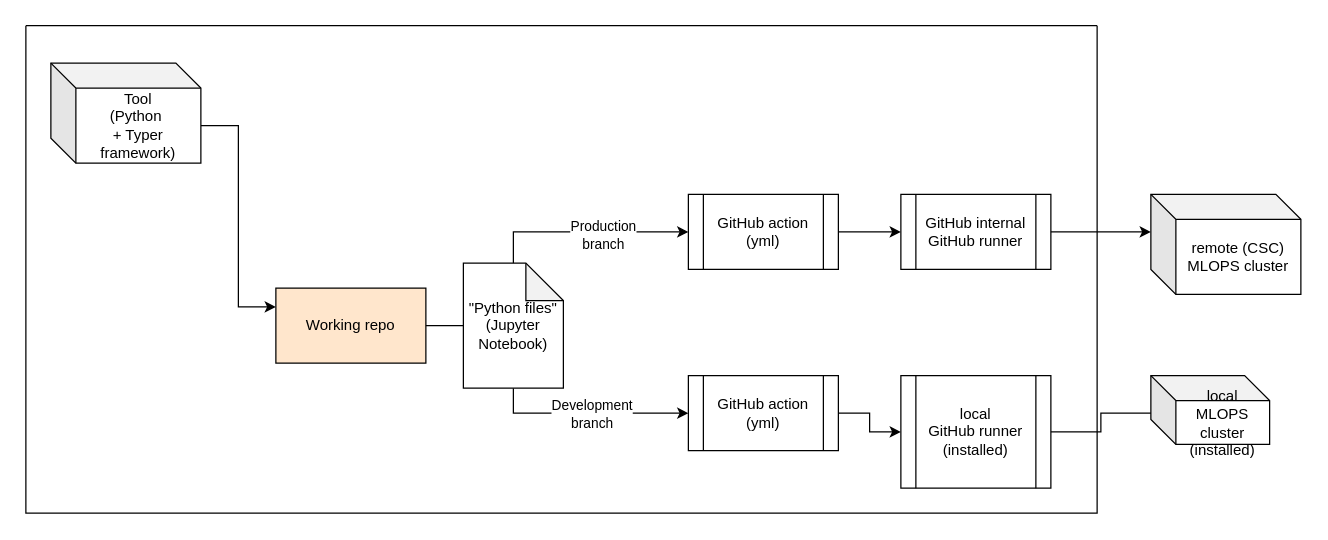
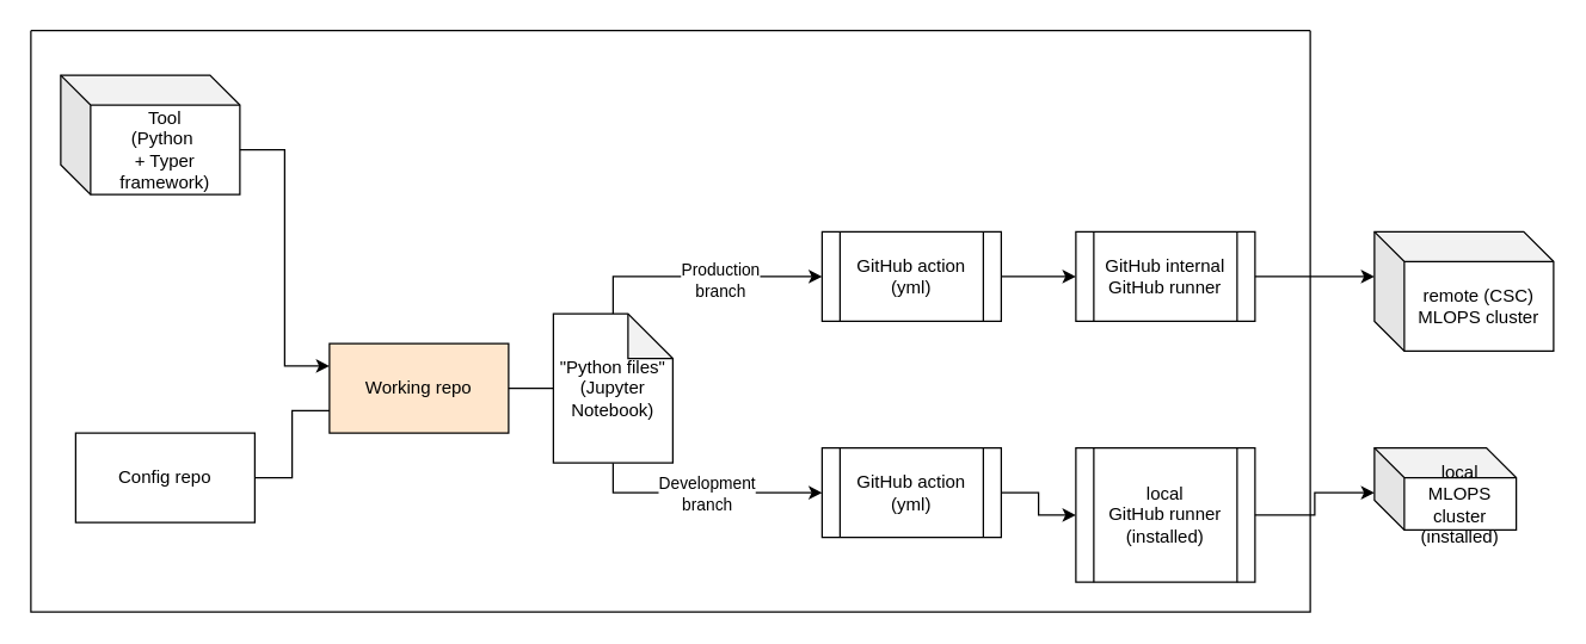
+ <mxCell id="11" style="edgeStyle=orthogonalEdgeStyle;rounded=0;orthogonalLoop=1;jettySize=auto;html=1;exitX=1;exitY=0.5;exitDx=0;exitDy=0;entryX=0;entryY=0.75;entryDx=0;entryDy=0;endArrow=none;endFill=0;" edge="1" parent="1" source="12" target="10"><mxGeometry relative="1" as="geometry" /></mxCell>
+ <mxCell id="12" value="Config repo" style="rounded=0;whiteSpace=wrap;html=1;" vertex="1" parent="1"><mxGeometry x="50" y="290" width="120" height="60" as="geometry" /></mxCell>
- <mxCell id="15" style="edgeStyle=orthogonalEdgeStyle;rounded=0;orthogonalLoop=1;jettySize=auto;html=1;exitX=1;exitY=0.5;exitDx=0;exitDy=0;entryX=0;entryY=0;entryDx=0;entryDy=30;entryPerimeter=0;endArrow=none;" edge="1" parent="1" source="3" target="2"><mxGeometry relative="1" as="geometry" /></mxCell>
+ <mxCell id="15" style="edgeStyle=orthogonalEdgeStyle;rounded=0;orthogonalLoop=1;jettySize=auto;html=1;exitX=1;exitY=0.5;exitDx=0;exitDy=0;entryX=0;entryY=0;entryDx=0;entryDy=30;entryPerimeter=0;" edge="1" parent="1" source="3" target="2"><mxGeometry relative="1" as="geometry" /></mxCell>
